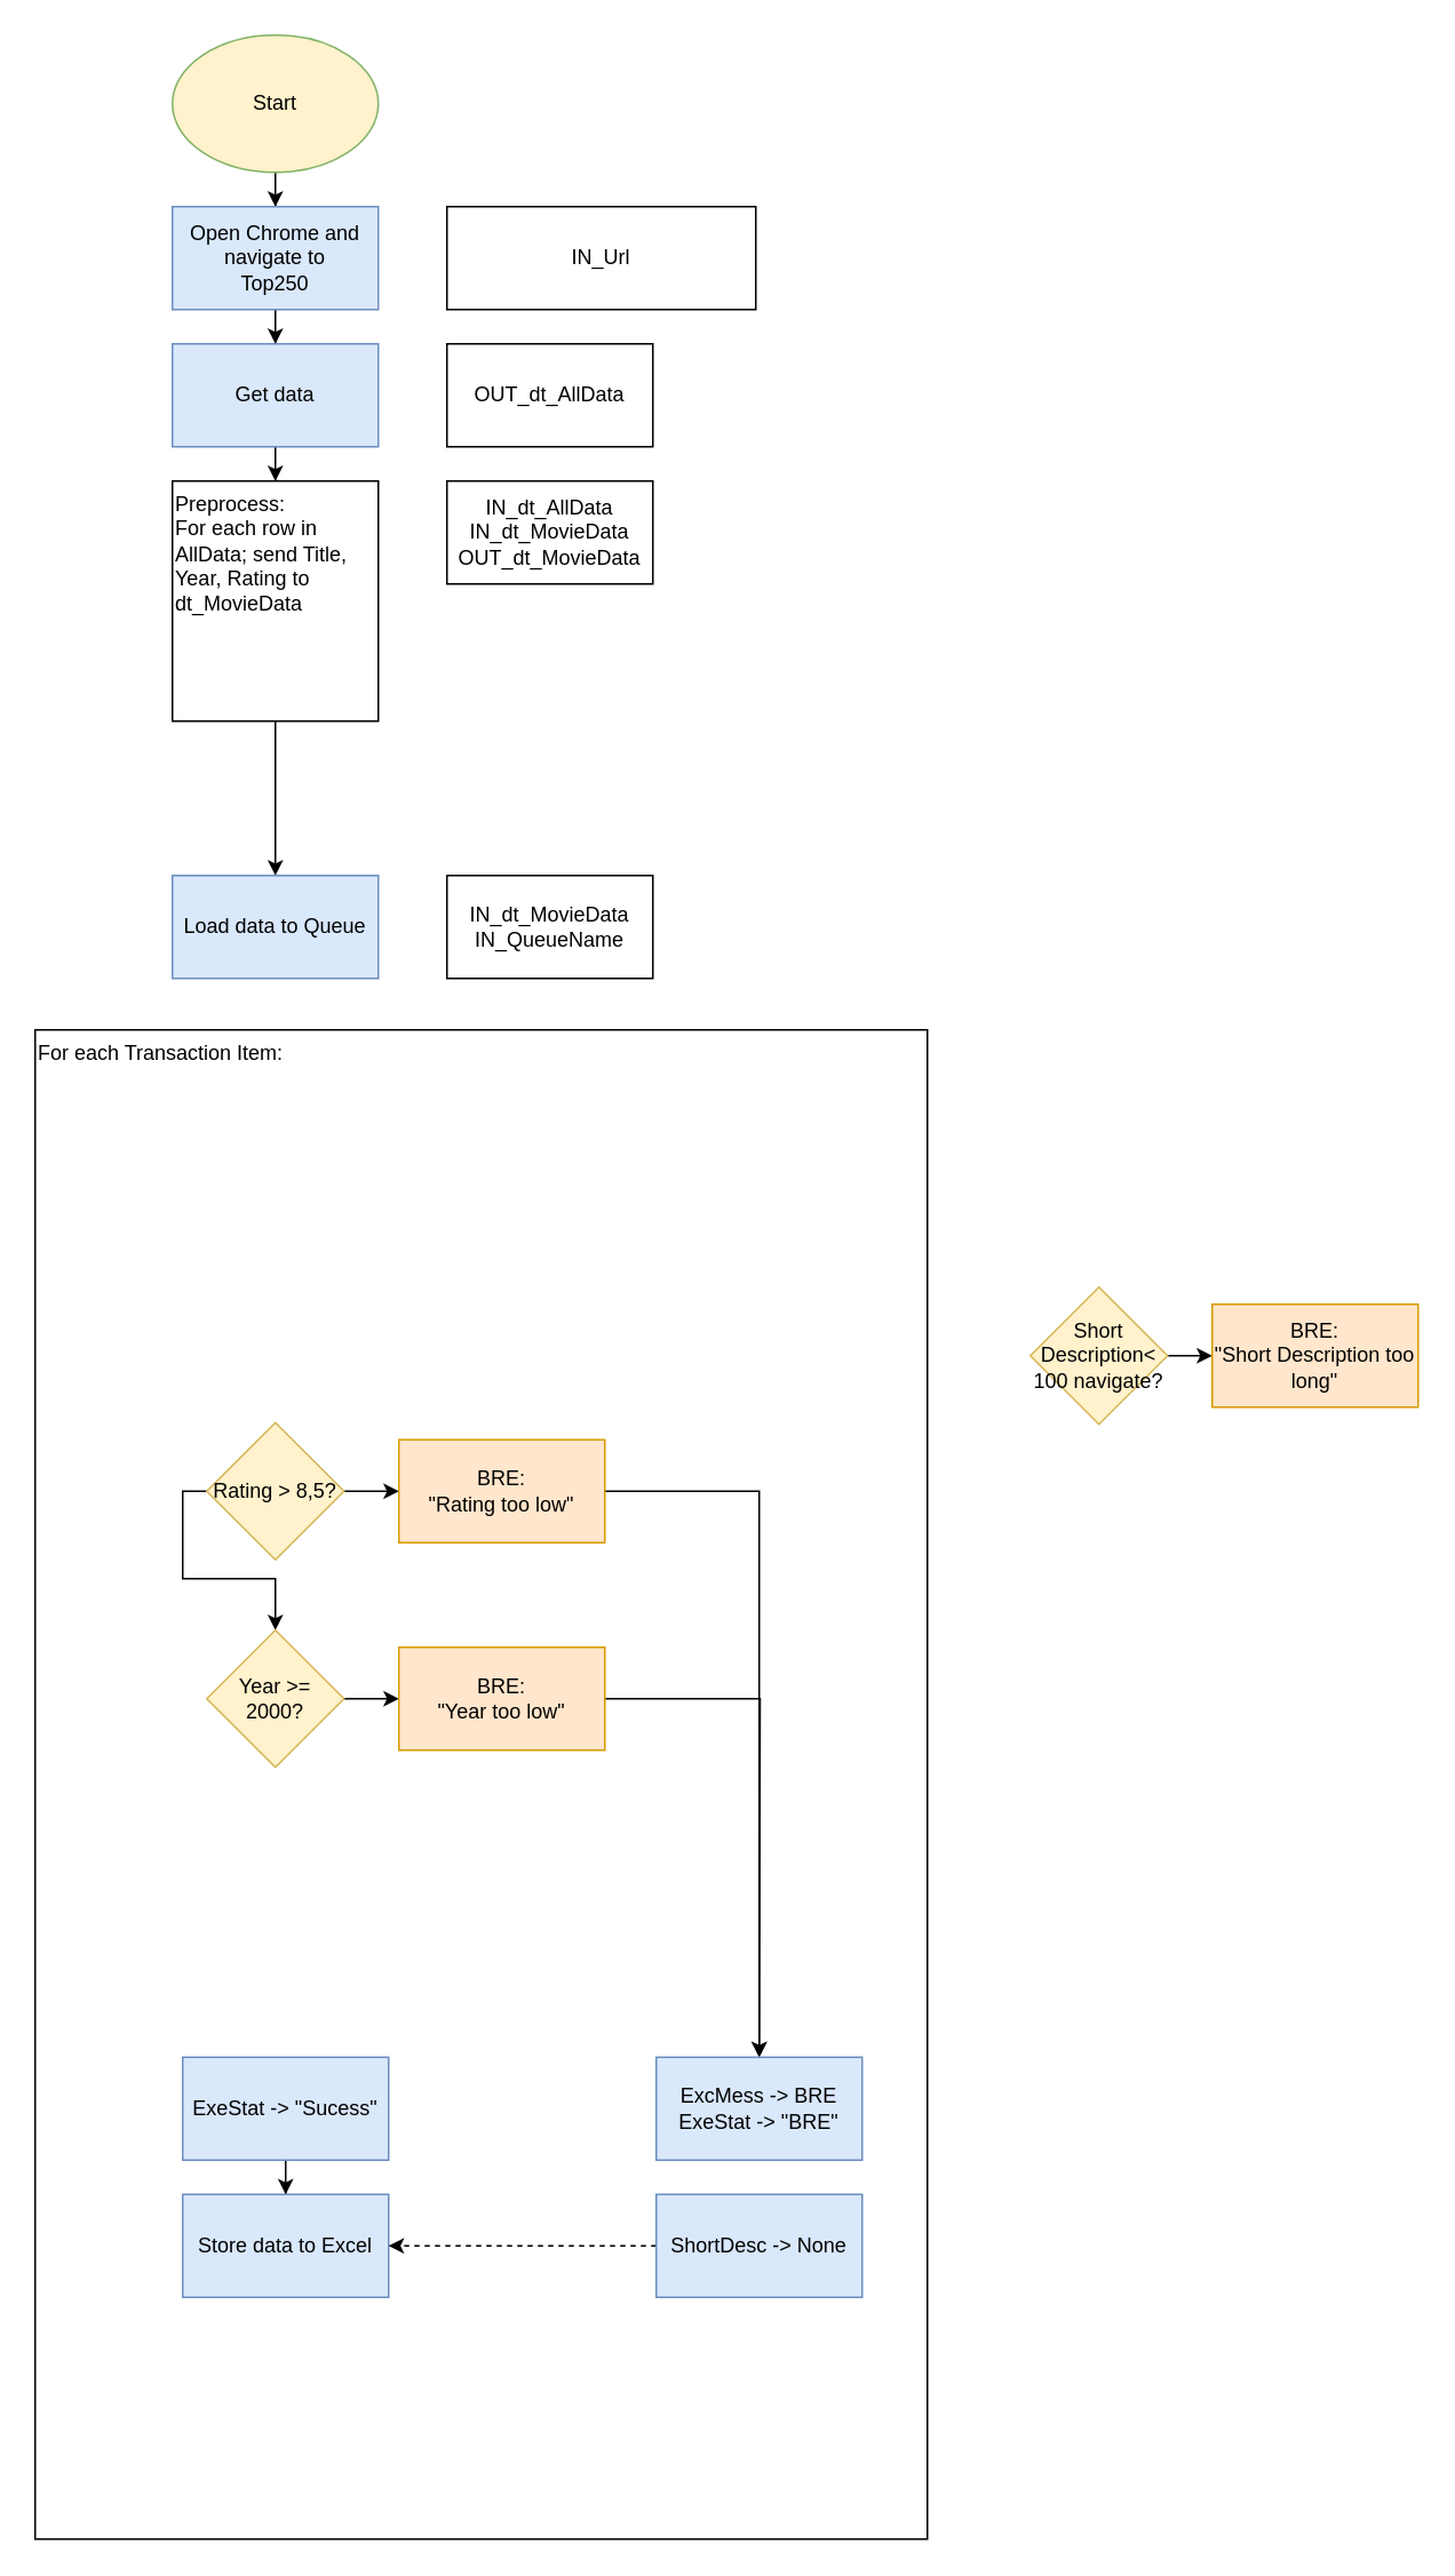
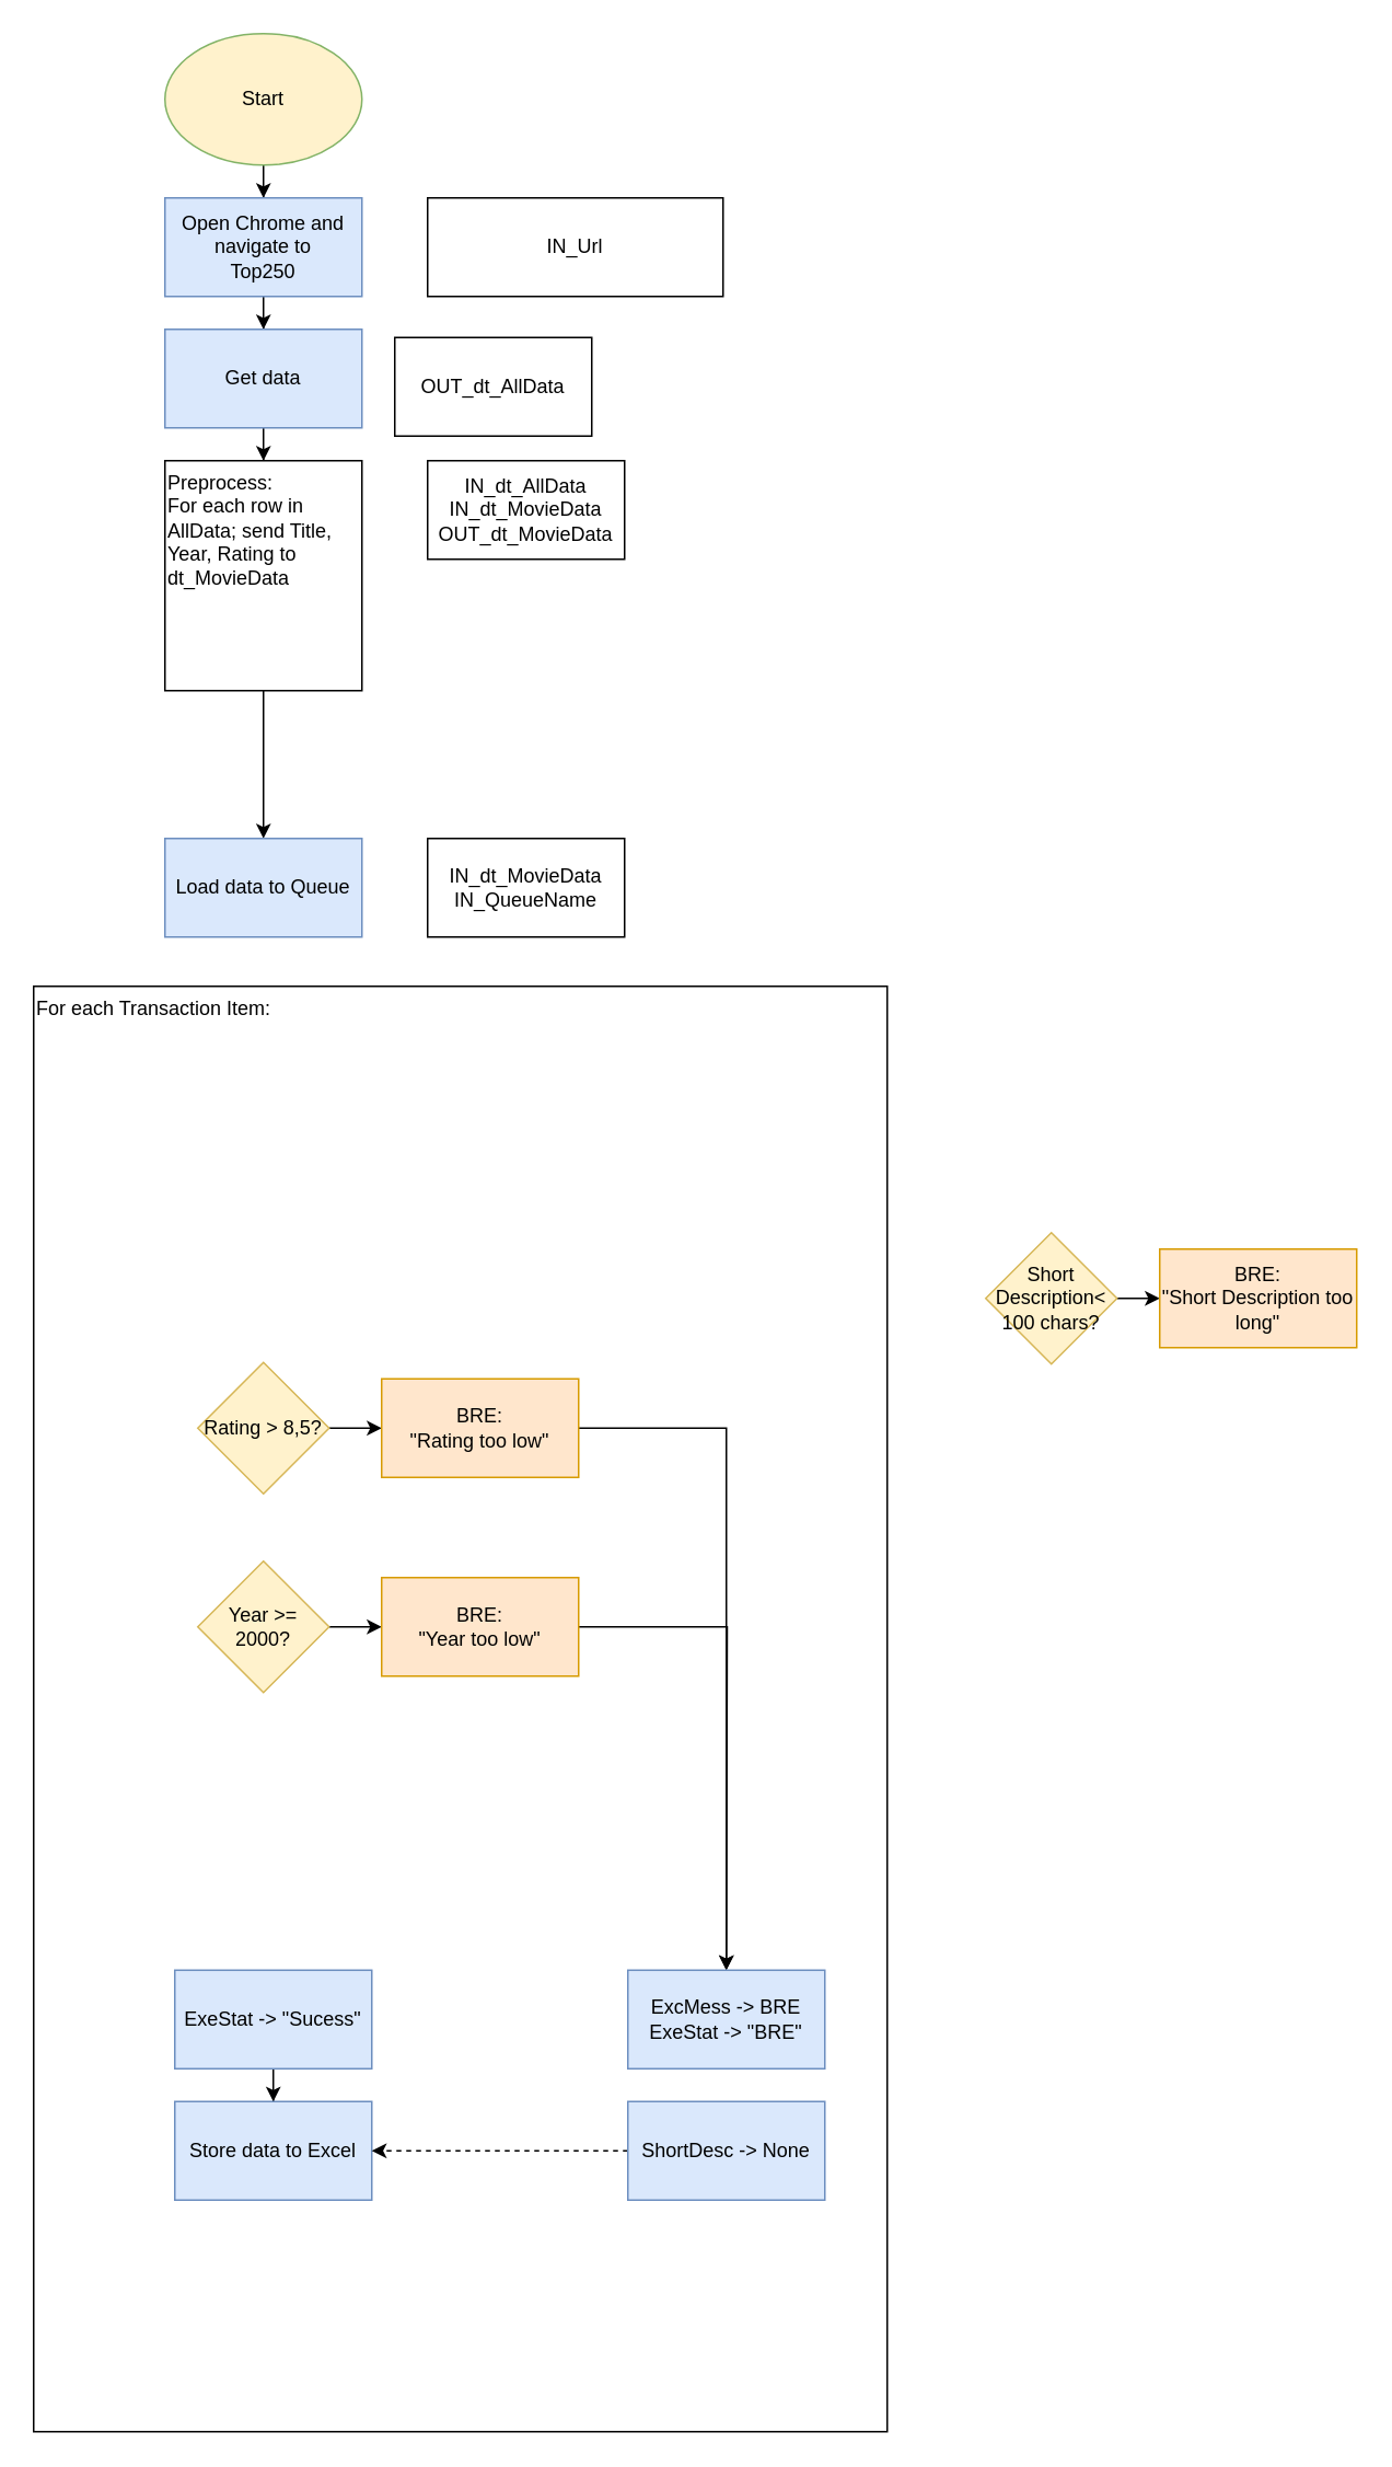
- <mxCell id="8" value="OUT_dt_AllData" style="rounded=0;whiteSpace=wrap;html=1;" vertex="1" parent="1"><mxGeometry x="260" y="200" width="120" height="60" as="geometry" /></mxCell>
+ <mxCell id="8" value="OUT_dt_AllData" style="rounded=0;whiteSpace=wrap;html=1;" vertex="1" parent="1"><mxGeometry x="240" y="205" width="120" height="60" as="geometry" /></mxCell>
- <mxCell id="16" value="Short Description&amp;lt; 100 navigate?" style="rhombus;whiteSpace=wrap;html=1;fillColor=#fff2cc;strokeColor=#d6b656;" vertex="1" parent="1"><mxGeometry x="600" y="750" width="80" height="80" as="geometry" /></mxCell>
+ <mxCell id="16" value="Short Description&amp;lt; 100 chars?" style="rhombus;whiteSpace=wrap;html=1;fillColor=#fff2cc;strokeColor=#d6b656;" vertex="1" parent="1"><mxGeometry x="600" y="750" width="80" height="80" as="geometry" /></mxCell>
- <mxCell id="10" style="edgeStyle=orthogonalEdgeStyle;rounded=0;orthogonalLoop=1;jettySize=auto;html=1;entryX=0.5;entryY=0;entryDx=0;entryDy=0;exitX=0;exitY=0.5;exitDx=0;exitDy=0;" edge="1" parent="1" source="12" target="14"><mxGeometry relative="1" as="geometry"><mxPoint x="160" y="899" as="sourcePoint" /><Array as="points"><mxPoint x="106" y="869" /><mxPoint x="106" y="920" /><mxPoint x="160" y="920" /></Array></mxGeometry></mxCell>
